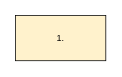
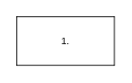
- <mxCell id="2" value="1." style="rounded=0;whiteSpace=wrap;html=1;fillColor=#fff2cc;" vertex="1" parent="1"><mxGeometry x="20" y="20" width="120" height="60" as="geometry" /></mxCell>
+ <mxCell id="2" value="1." style="rounded=0;whiteSpace=wrap;html=1;" vertex="1" parent="1"><mxGeometry x="20" y="20" width="120" height="60" as="geometry" /></mxCell>
